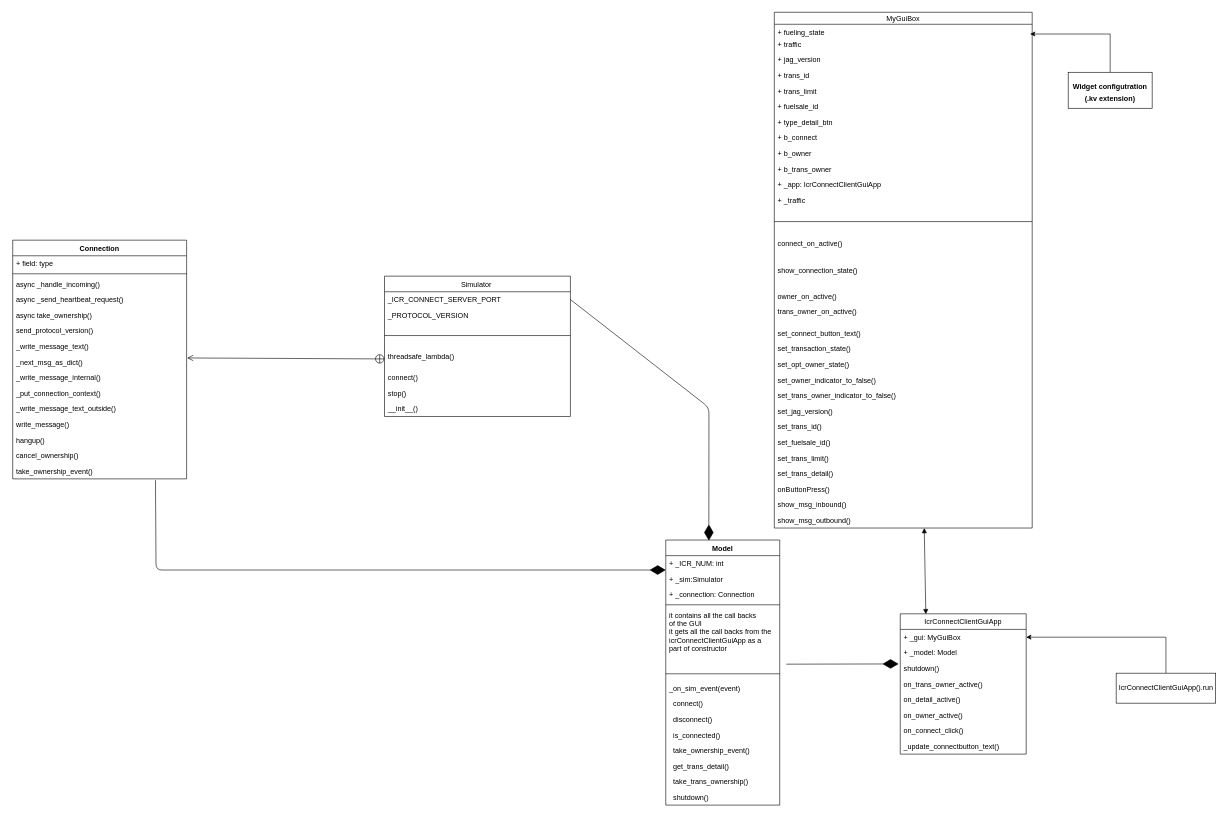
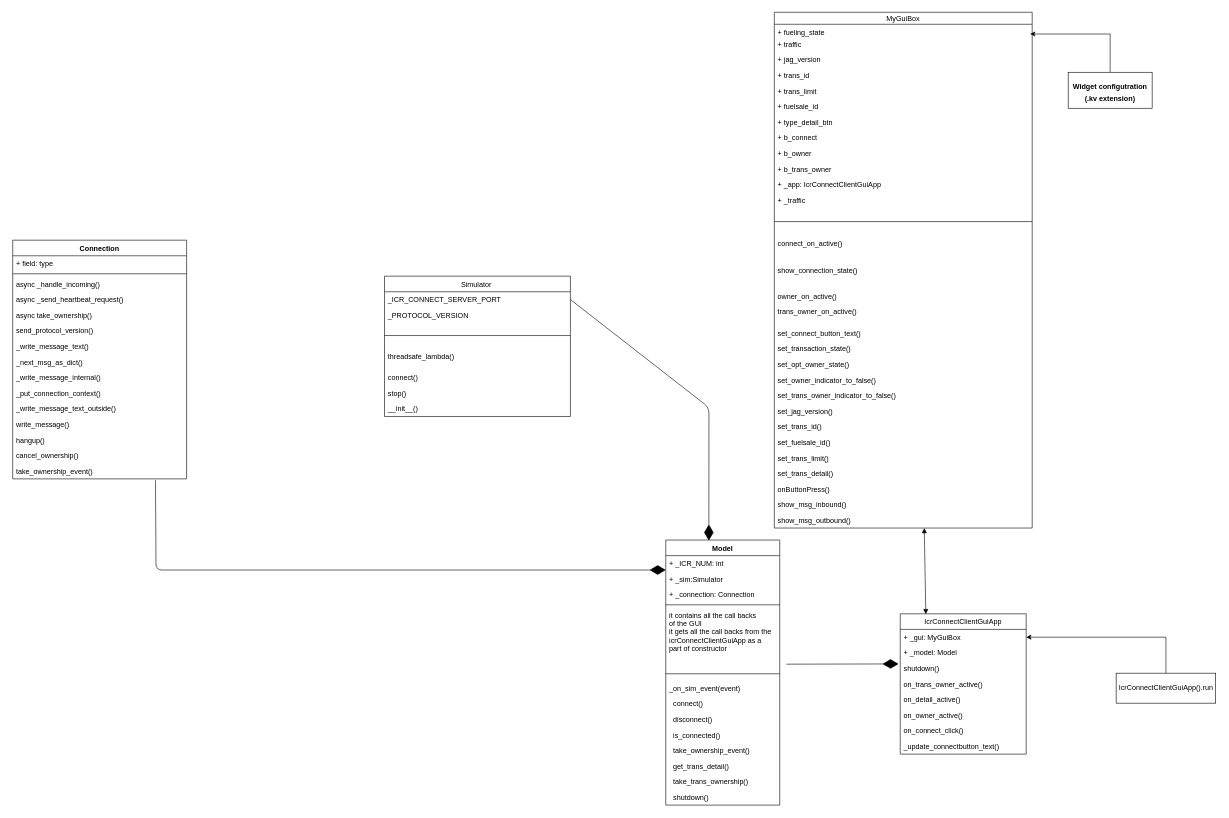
- <mxCell id="78" value="" style="endArrow=open;startArrow=circlePlus;endFill=0;startFill=0;endSize=8;html=1;exitX=0;exitY=0.5;exitDx=0;exitDy=0;entryX=1.003;entryY=0.246;entryDx=0;entryDy=0;entryPerimeter=0;" parent="1" source="57" target="70" edge="1"><mxGeometry width="160" relative="1" as="geometry"><mxPoint x="190" y="600" as="sourcePoint" /><mxPoint x="350" y="600" as="targetPoint" /></mxGeometry></mxCell>
